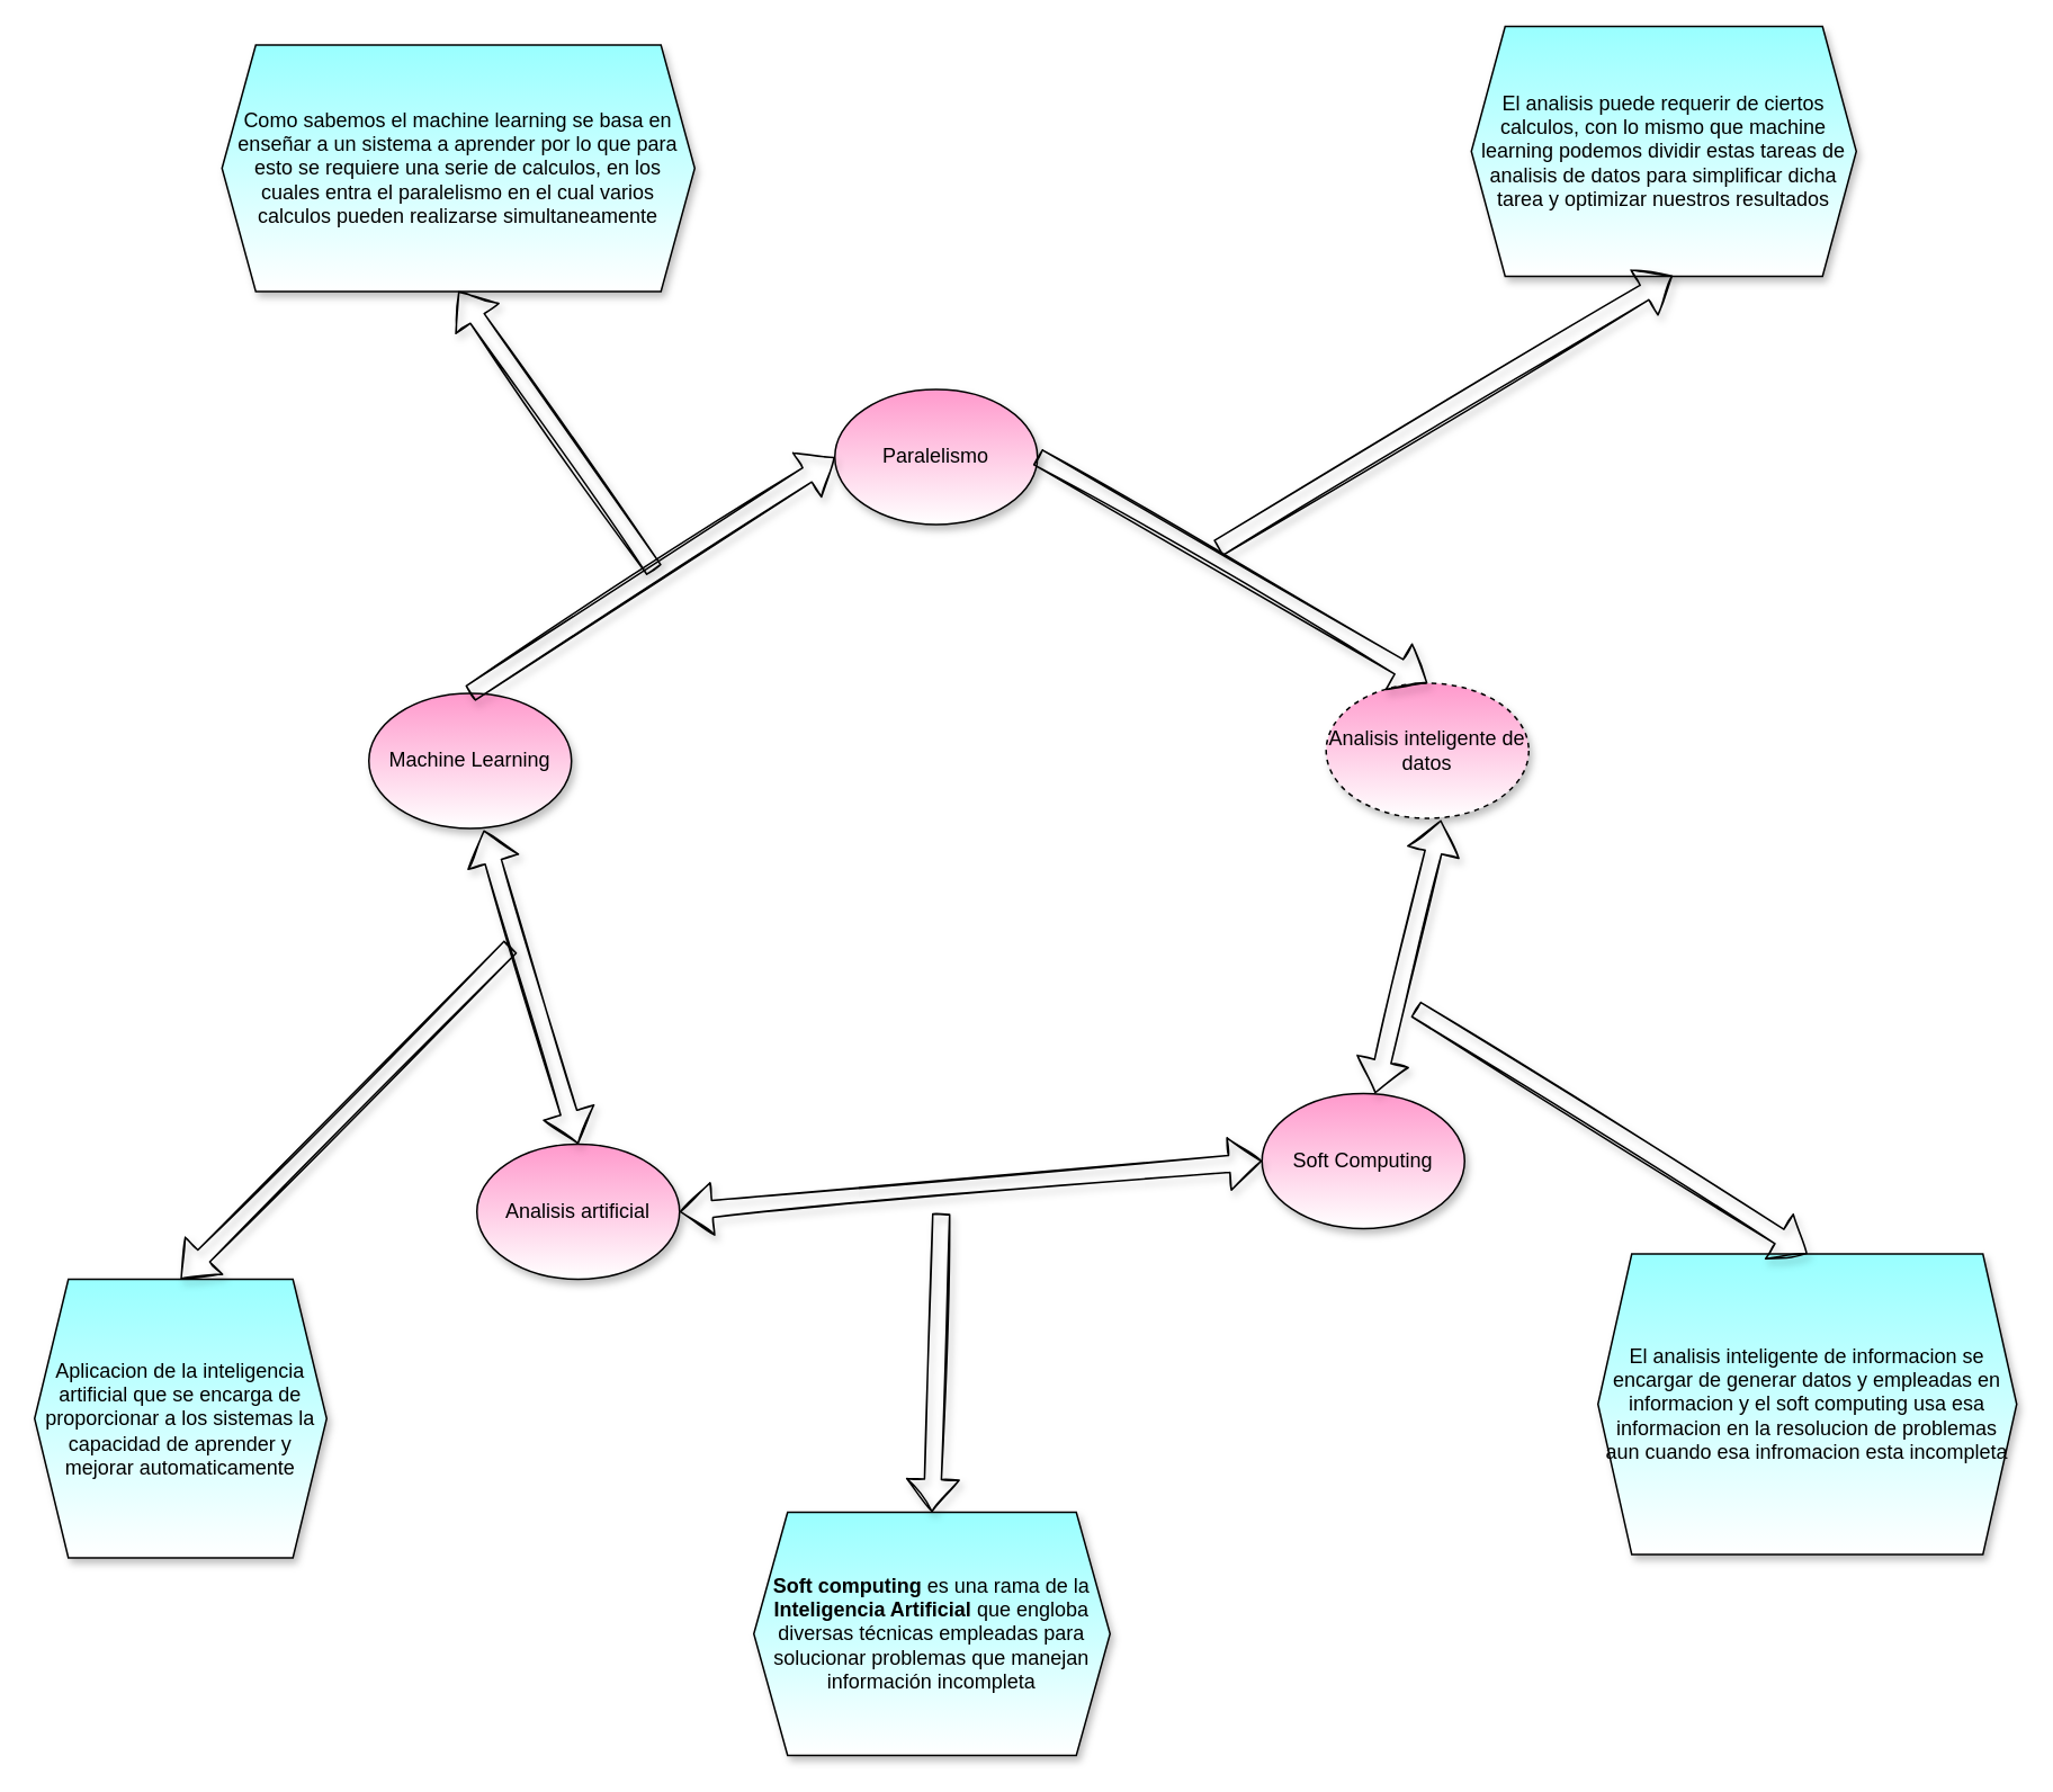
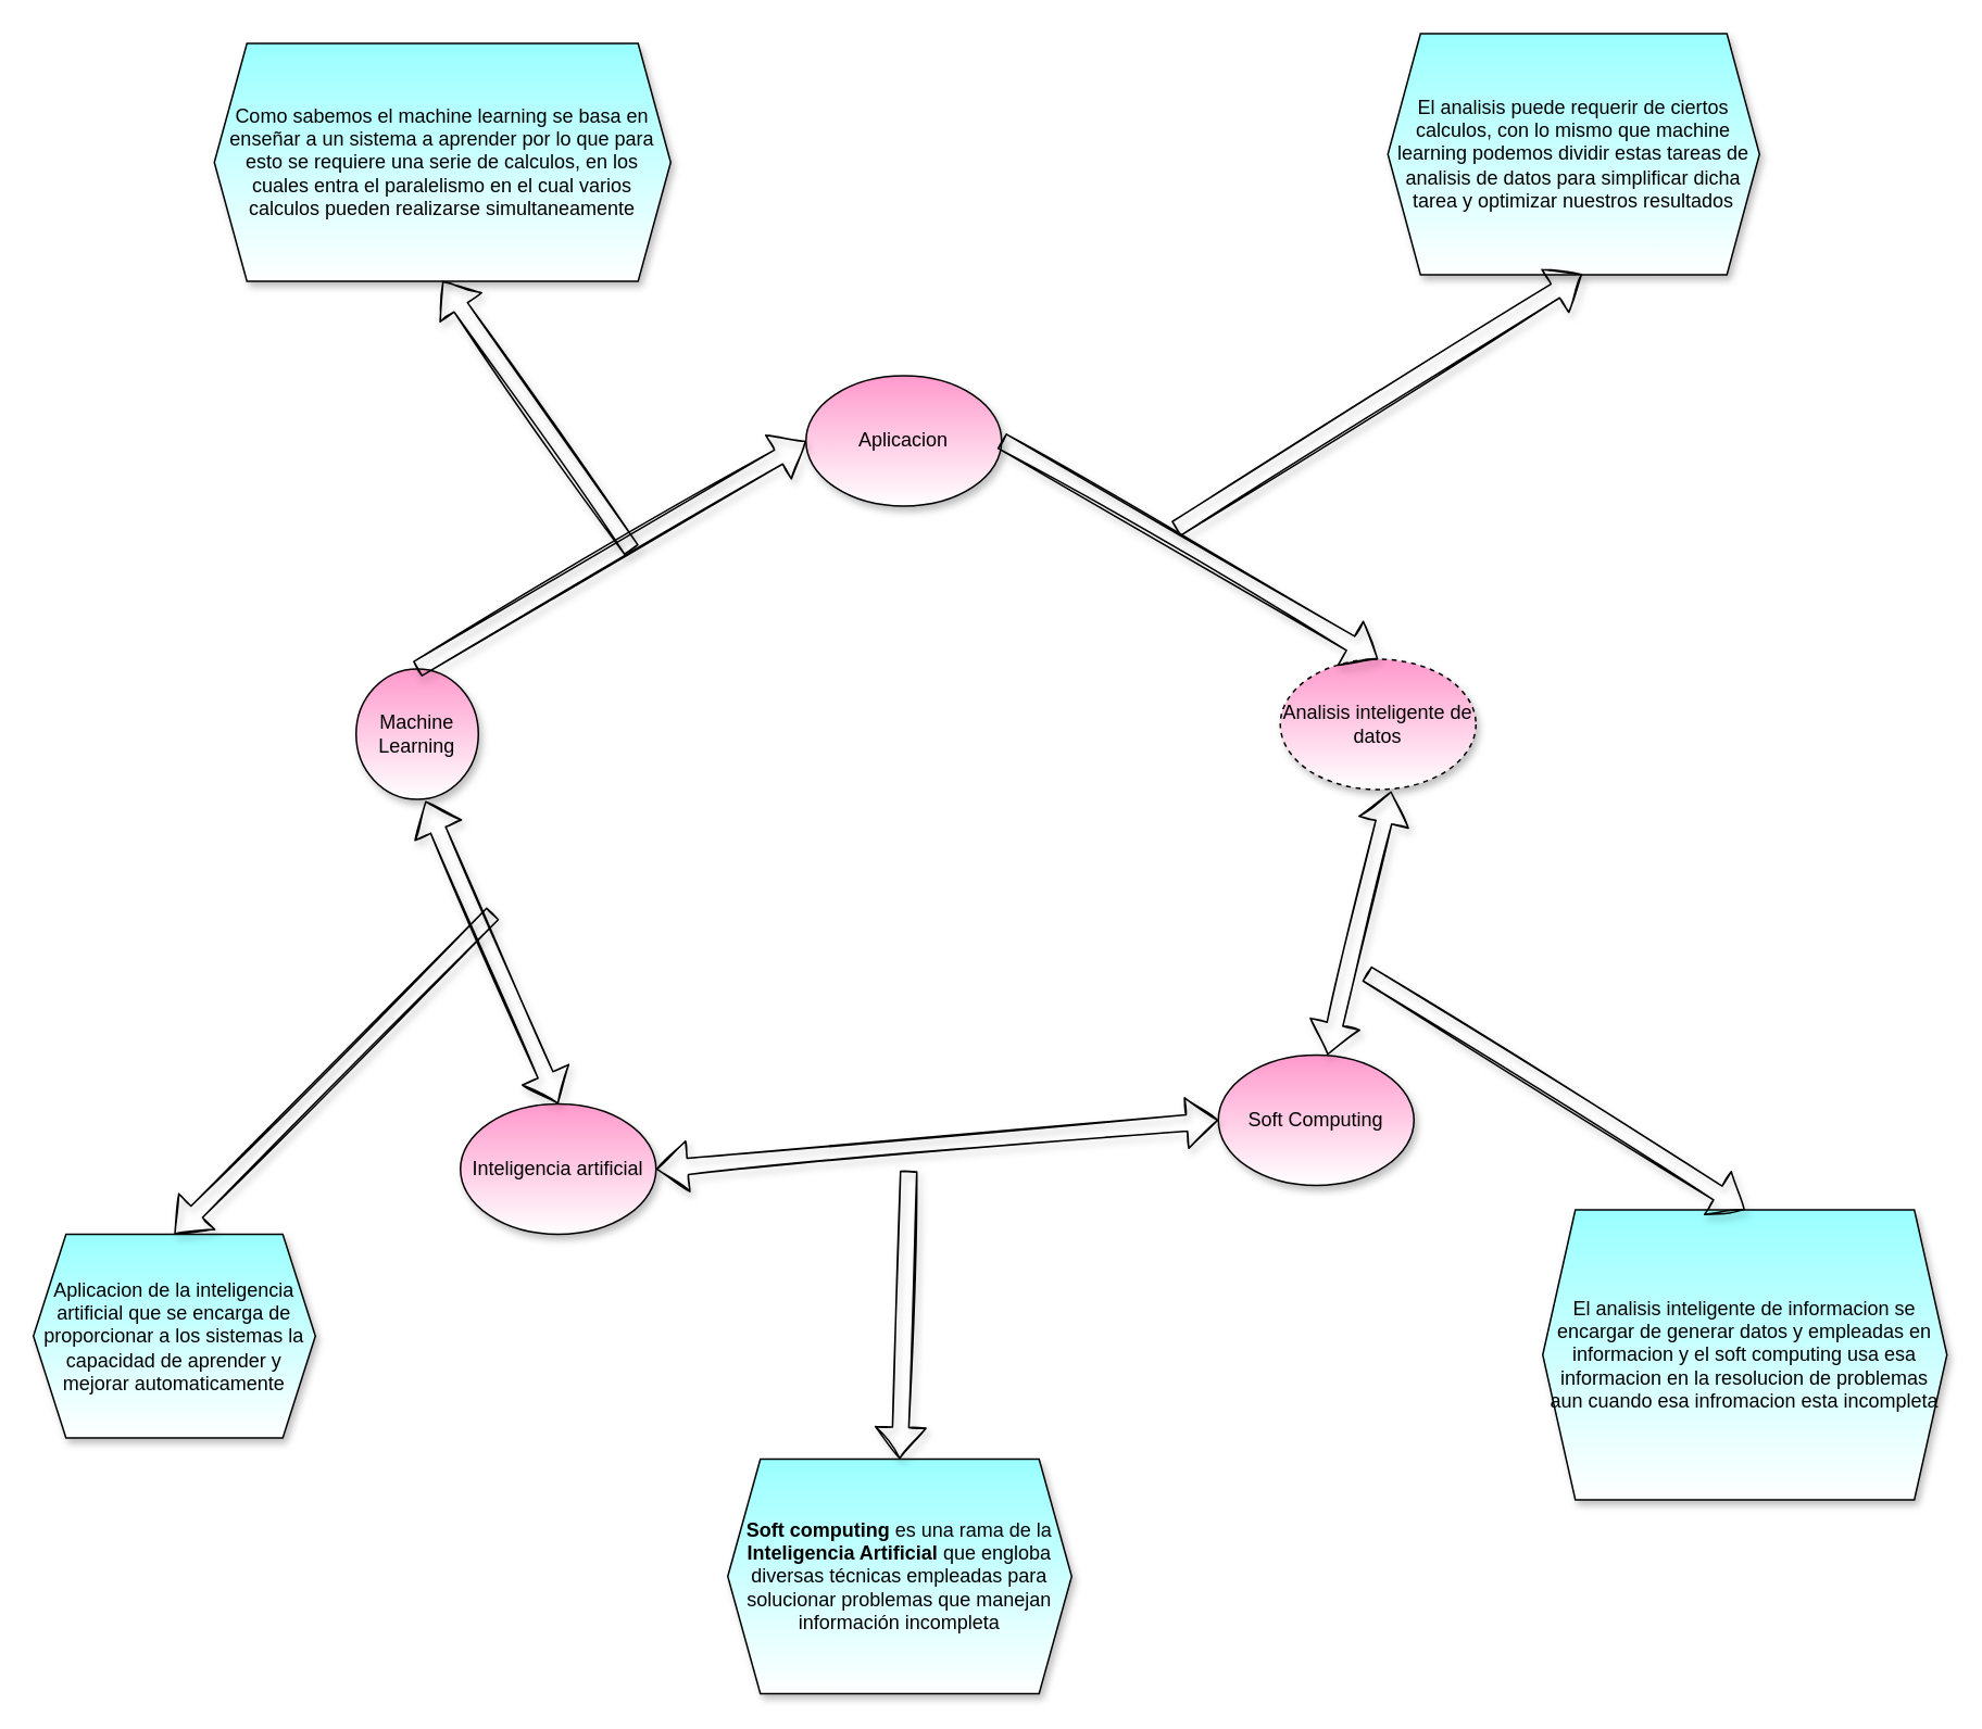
- <mxCell id="19" value="El analisis puede requerir de ciertos calculos, con lo mismo que machine learning podemos dividir estas tareas de analisis de datos para simplificar dicha tarea y optimizar nuestros resultados" style="shape=hexagon;perimeter=hexagonPerimeter2;whiteSpace=wrap;html=1;fixedSize=1;shadow=1;labelBackgroundColor=none;sketch=0;fillColor=#99FFFF;gradientColor=#ffffff;" parent="1" vertex="1"><mxGeometry x="871" y="15" width="228" height="148" as="geometry" /></mxCell>
+ <mxCell id="19" value="El analisis puede requerir de ciertos calculos, con lo mismo que machine learning podemos dividir estas tareas de analisis de datos para simplificar dicha tarea y optimizar nuestros resultados" style="shape=hexagon;perimeter=hexagonPerimeter2;whiteSpace=wrap;html=1;fixedSize=1;shadow=1;labelBackgroundColor=none;sketch=0;fillColor=#99FFFF;gradientColor=#ffffff;" parent="1" vertex="1"><mxGeometry x="851" y="20" width="228" height="148" as="geometry" /></mxCell>
- <mxCell id="6" value="&lt;div&gt;Paralelismo&lt;/div&gt;" style="ellipse;whiteSpace=wrap;html=1;labelBackgroundColor=none;fillColor=#FF99CC;gradientColor=#ffffff;shadow=1;" parent="1" vertex="1"><mxGeometry x="494" y="230" width="120" height="80" as="geometry" /></mxCell>
+ <mxCell id="6" value="&lt;div&gt;Aplicacion&lt;/div&gt;" style="ellipse;whiteSpace=wrap;html=1;labelBackgroundColor=none;fillColor=#FF99CC;gradientColor=#ffffff;shadow=1;" parent="1" vertex="1"><mxGeometry x="494" y="230" width="120" height="80" as="geometry" /></mxCell>
- <mxCell id="5" value="Machine Learning" style="ellipse;whiteSpace=wrap;html=1;labelBackgroundColor=none;fillColor=#FF99CC;gradientColor=#ffffff;shadow=1;" parent="1" vertex="1"><mxGeometry x="218" y="410" width="120" height="80" as="geometry" /></mxCell>
+ <mxCell id="5" value="Machine Learning" style="ellipse;whiteSpace=wrap;html=1;labelBackgroundColor=none;fillColor=#FF99CC;gradientColor=#ffffff;shadow=1;" parent="1" vertex="1"><mxGeometry x="218" y="410" width="75" height="80" as="geometry" /></mxCell>
- <mxCell id="2" value="Analisis artificial" style="ellipse;whiteSpace=wrap;html=1;fillColor=#FF99CC;gradientColor=#ffffff;shadow=1;" parent="1" vertex="1"><mxGeometry x="282" y="677" width="120" height="80" as="geometry" /></mxCell>
+ <mxCell id="2" value="Inteligencia artificial" style="ellipse;whiteSpace=wrap;html=1;fillColor=#FF99CC;gradientColor=#ffffff;shadow=1;" parent="1" vertex="1"><mxGeometry x="282" y="677" width="120" height="80" as="geometry" /></mxCell>
- <mxCell id="14" value="Aplicacion de la inteligencia artificial que se encarga de proporcionar a los sistemas la capacidad de aprender y mejorar automaticamente" style="shape=hexagon;perimeter=hexagonPerimeter2;whiteSpace=wrap;html=1;fixedSize=1;shadow=1;labelBackgroundColor=none;sketch=0;fillColor=#99FFFF;gradientColor=#ffffff;" parent="1" vertex="1"><mxGeometry x="20" y="757" width="173" height="165" as="geometry" /></mxCell>
+ <mxCell id="14" value="Aplicacion de la inteligencia artificial que se encarga de proporcionar a los sistemas la capacidad de aprender y mejorar automaticamente" style="shape=hexagon;perimeter=hexagonPerimeter2;whiteSpace=wrap;html=1;fixedSize=1;shadow=1;labelBackgroundColor=none;sketch=0;fillColor=#99FFFF;gradientColor=#ffffff;" parent="1" vertex="1"><mxGeometry x="20" y="757" width="173" height="125" as="geometry" /></mxCell>
